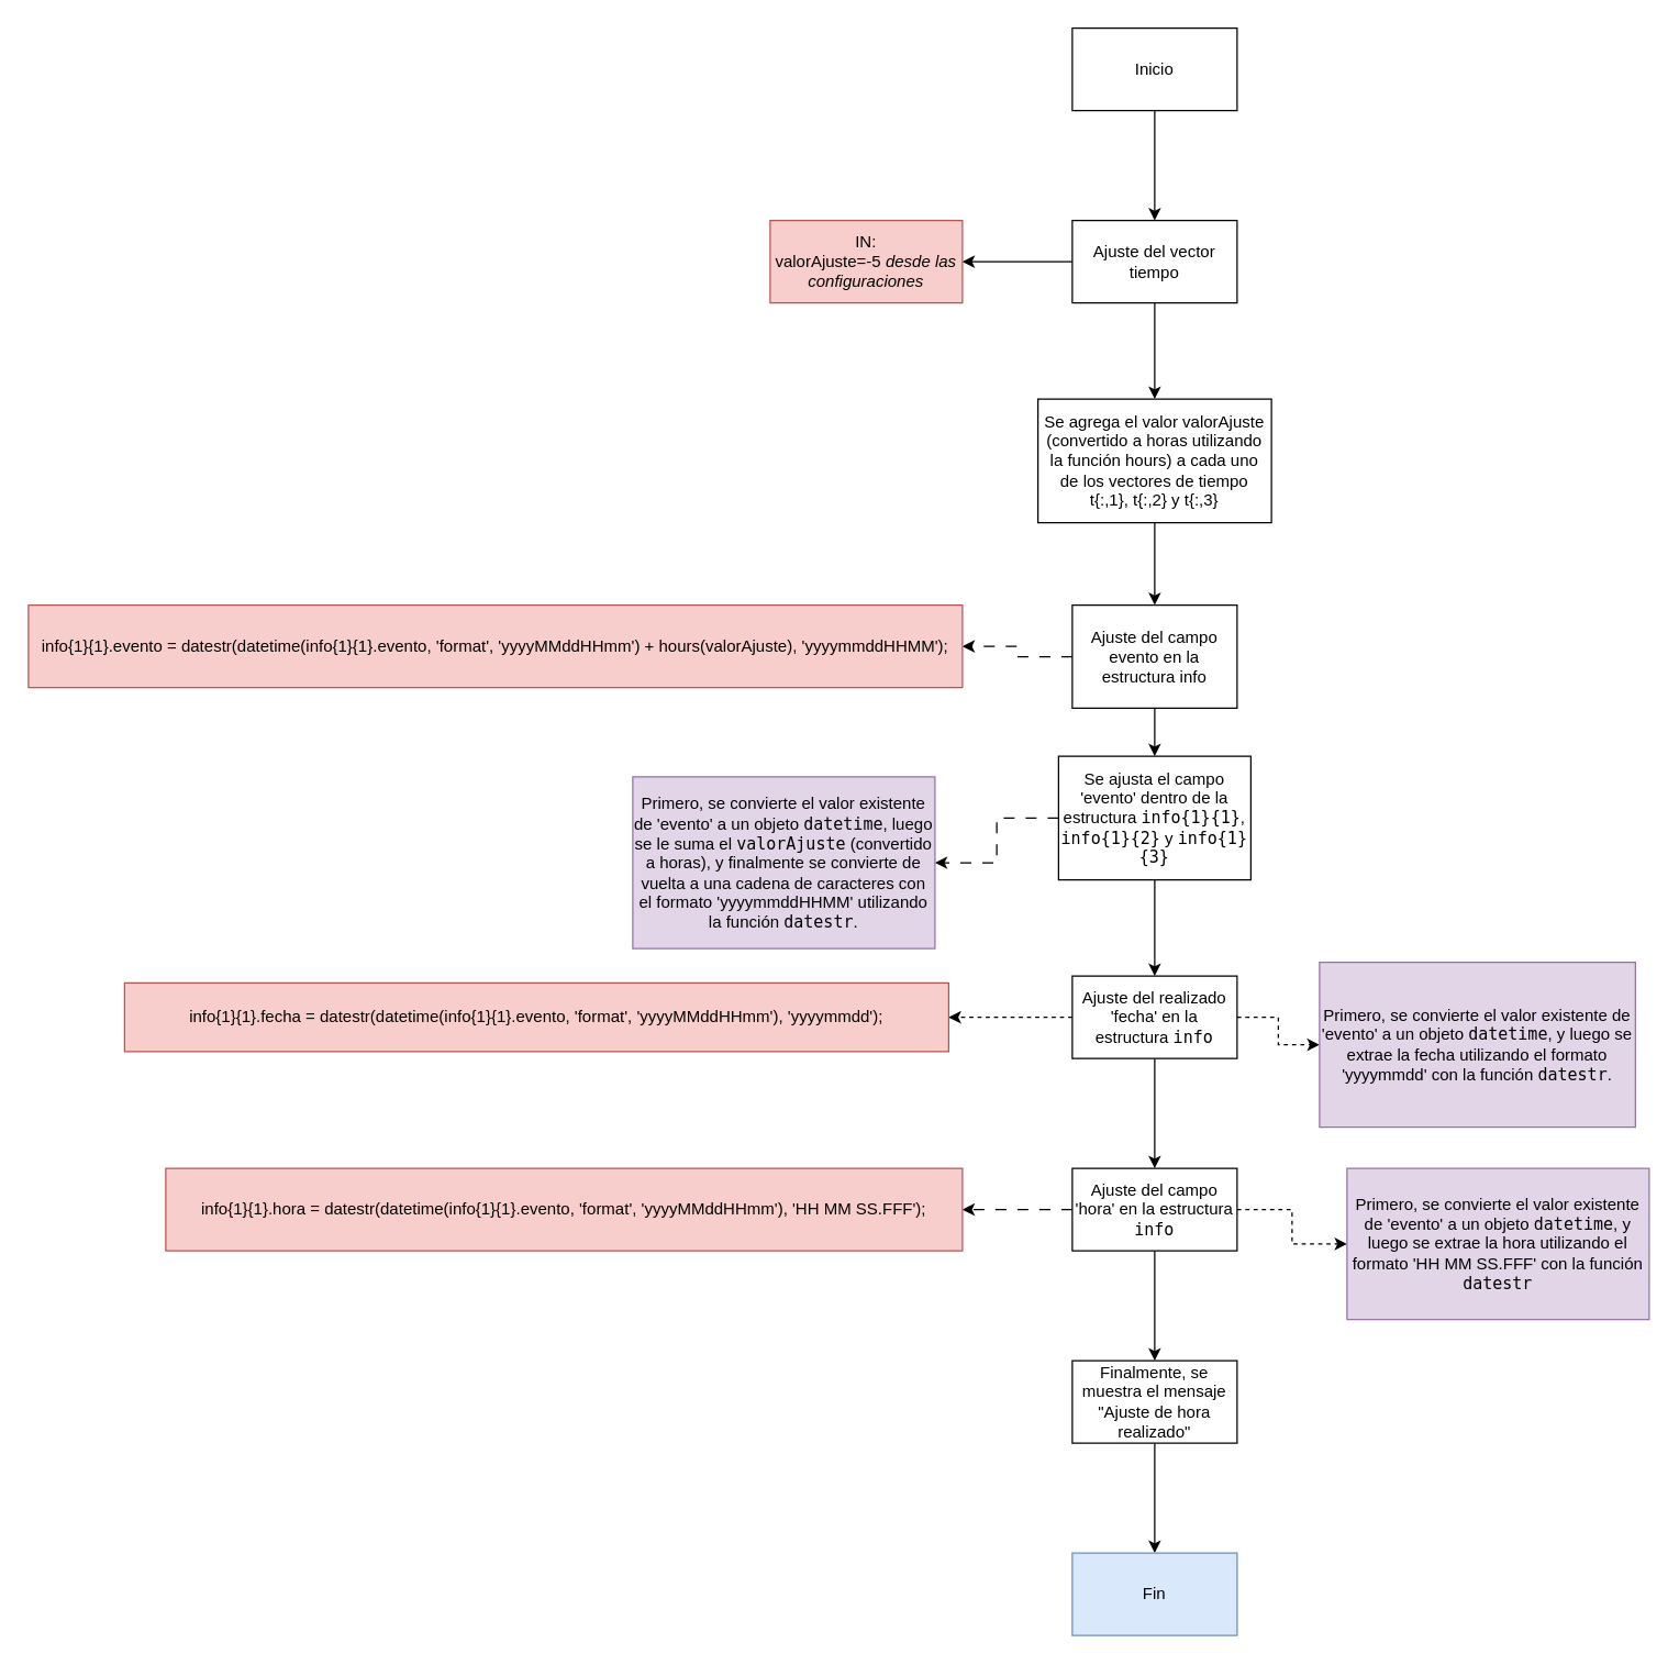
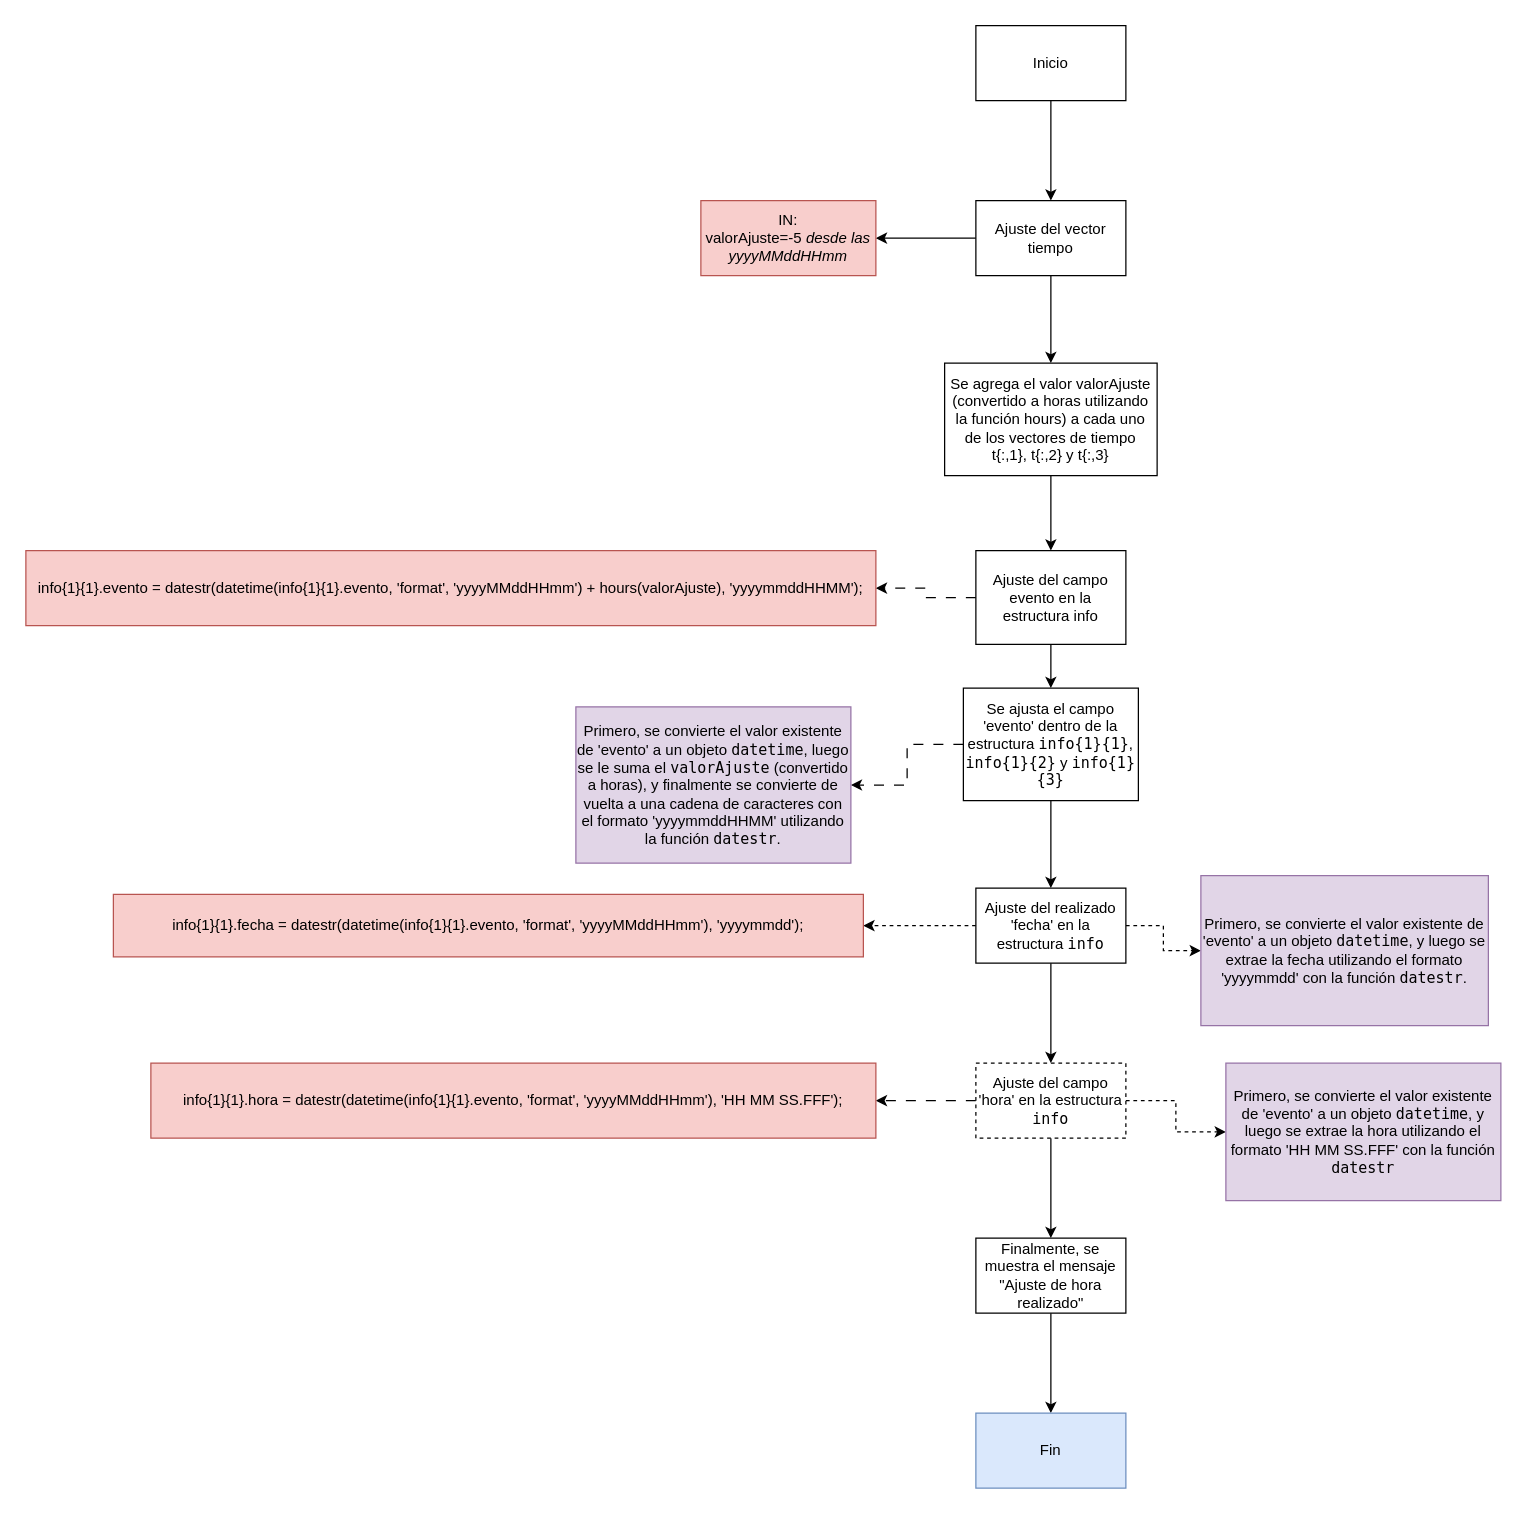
- <mxCell id="9" value="&lt;div&gt;IN:&lt;/div&gt;&lt;div&gt;valorAjuste=-5&lt;em&gt; desde las configuraciones&lt;/em&gt;&lt;/div&gt;&lt;div&gt;&lt;em&gt;&lt;/em&gt;&lt;/div&gt;" style="whiteSpace=wrap;html=1;rounded=0;fillColor=#f8cecc;strokeColor=#b85450;" vertex="1" parent="1"><mxGeometry x="560" y="160" width="140" height="60" as="geometry" /></mxCell>
+ <mxCell id="9" value="&lt;div&gt;IN:&lt;/div&gt;&lt;div&gt;valorAjuste=-5&lt;em&gt; desde las yyyyMMddHHmm&lt;/em&gt;&lt;/div&gt;&lt;div&gt;&lt;em&gt;&lt;/em&gt;&lt;/div&gt;" style="whiteSpace=wrap;html=1;rounded=0;fillColor=#f8cecc;strokeColor=#b85450;" vertex="1" parent="1"><mxGeometry x="560" y="160" width="140" height="60" as="geometry" /></mxCell>
- <mxCell id="27" value="Ajuste del campo 'hora' en la estructura &lt;code class=&quot;bg-bg-300 px-1 py-px text-accent-secondary-000 rounded-[0.3rem] text-[0.95em] whitespace-pre-wrap&quot;&gt;info&lt;/code&gt;" style="whiteSpace=wrap;html=1;rounded=0;" vertex="1" parent="1"><mxGeometry x="780" y="850" width="120" height="60" as="geometry" /></mxCell>
+ <mxCell id="27" value="Ajuste del campo 'hora' en la estructura &lt;code class=&quot;bg-bg-300 px-1 py-px text-accent-secondary-000 rounded-[0.3rem] text-[0.95em] whitespace-pre-wrap&quot;&gt;info&lt;/code&gt;" style="whiteSpace=wrap;html=1;rounded=0;dashed=1;" vertex="1" parent="1"><mxGeometry x="780" y="850" width="120" height="60" as="geometry" /></mxCell>
